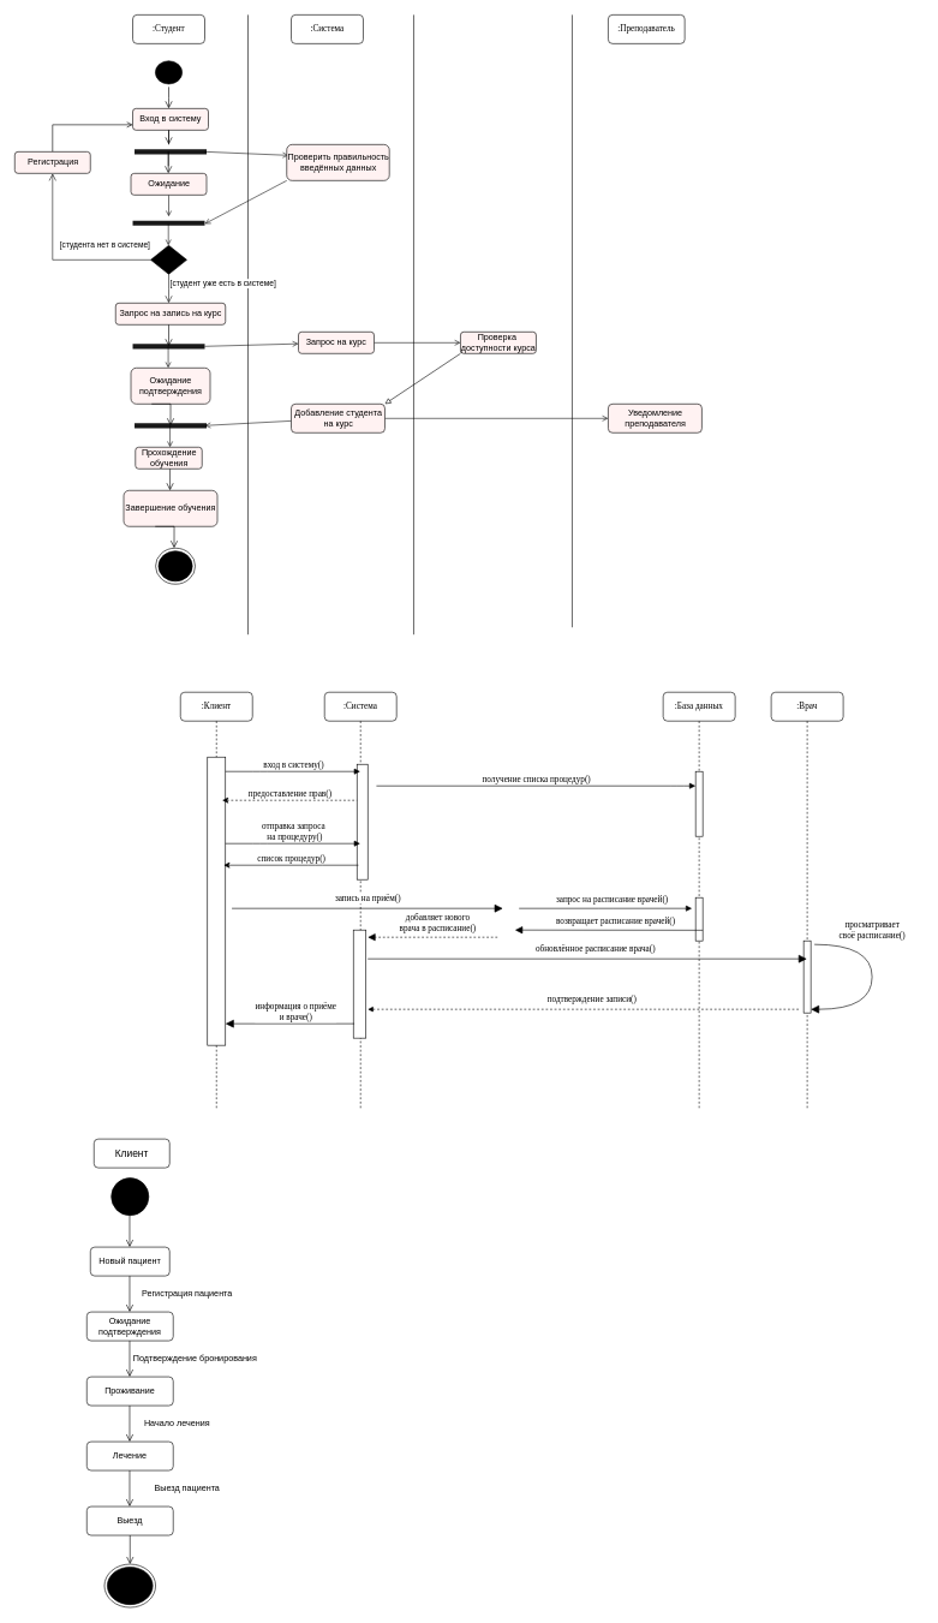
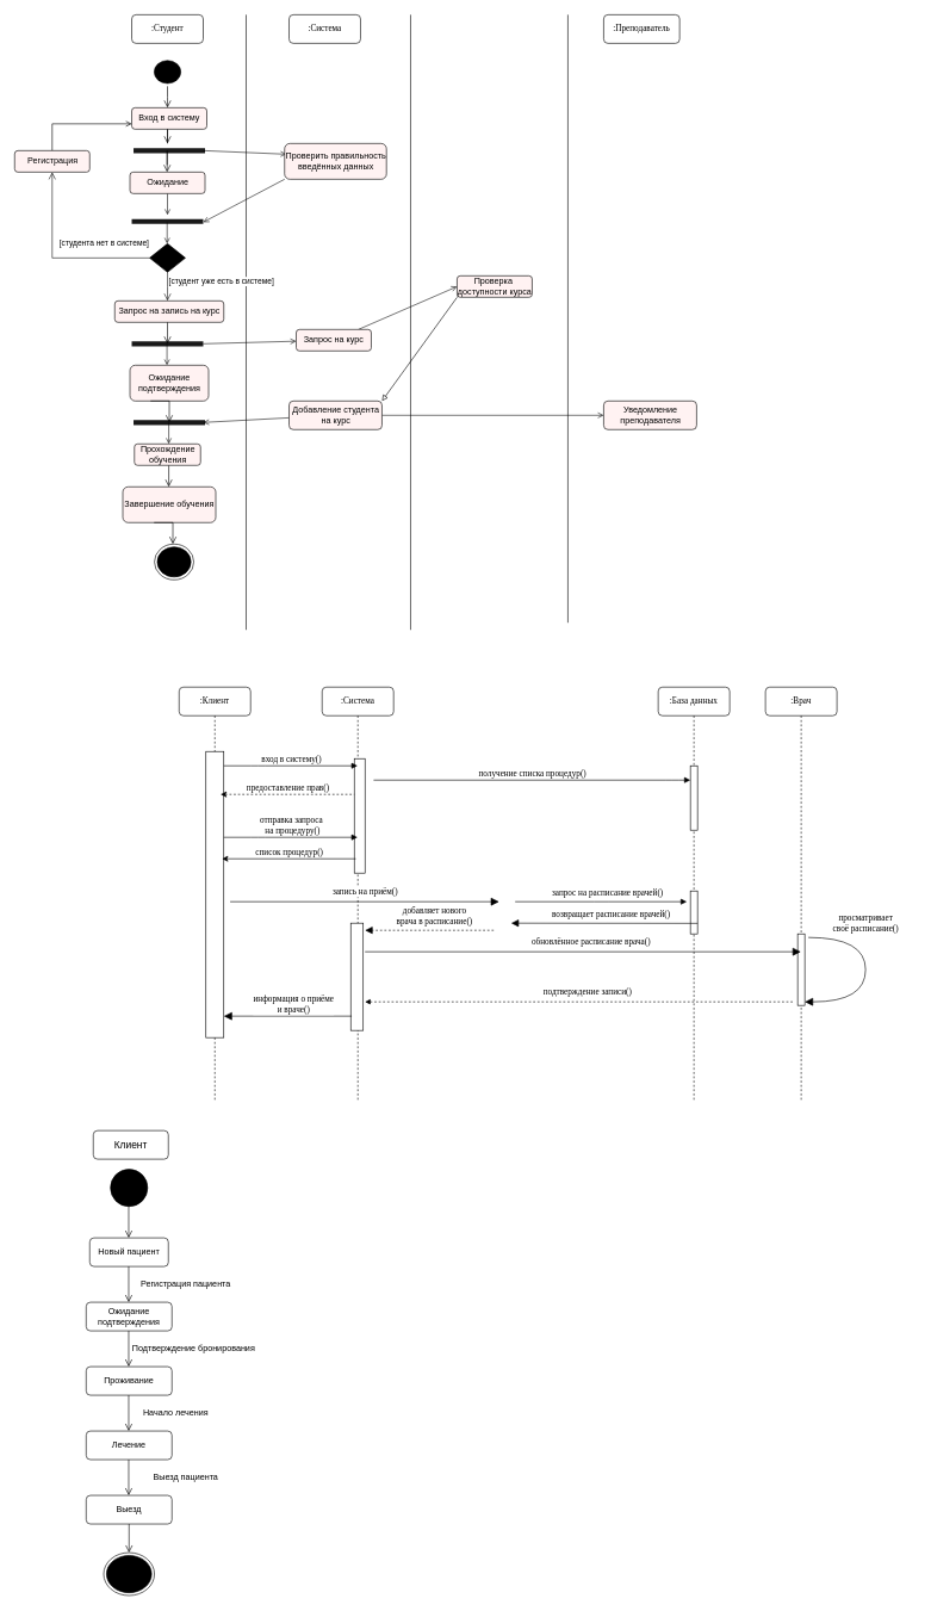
- <mxCell id="82" value="Проверка&amp;nbsp;&lt;br&gt;доступности курса" style="html=1;fillColor=#FFF2F2;rounded=1;" parent="1" vertex="1"><mxGeometry x="638.75" y="460" width="105" height="30" as="geometry" /></mxCell>
+ <mxCell id="82" value="Проверка&amp;nbsp;&lt;br&gt;доступности курса" style="html=1;fillColor=#FFF2F2;rounded=1;" parent="1" vertex="1"><mxGeometry x="638.75" y="385" width="105" height="30" as="geometry" /></mxCell>
